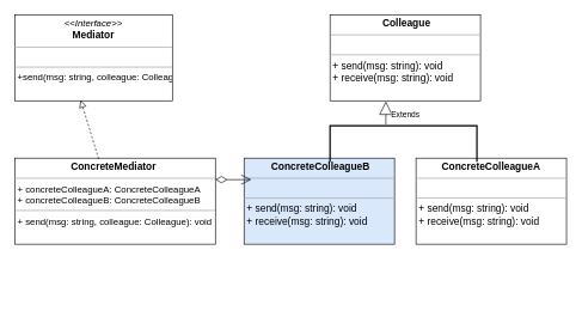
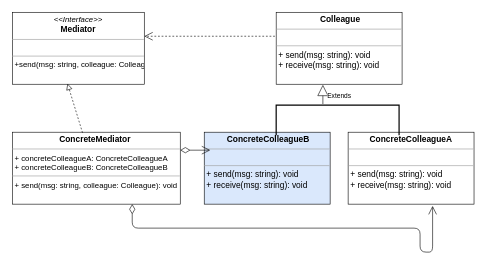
+ <mxCell id="10" value="" style="endArrow=open;endSize=12;dashed=1;html=1;exitX=-0.01;exitY=0.333;exitDx=0;exitDy=0;exitPerimeter=0;entryX=1;entryY=0.333;entryDx=0;entryDy=0;entryPerimeter=0;" parent="1" source="3" target="2" edge="1"><mxGeometry x="-0.14" y="40" width="160" relative="1" as="geometry"><mxPoint x="320" y="110" as="sourcePoint" /><mxPoint x="480" y="110" as="targetPoint" /><mxPoint as="offset" /></mxGeometry></mxCell>
+ <mxCell id="11" value="" style="endArrow=open;html=1;endSize=12;startArrow=diamondThin;startSize=14;startFill=0;edgeStyle=orthogonalEdgeStyle;align=left;verticalAlign=bottom;exitX=0.714;exitY=1;exitDx=0;exitDy=0;exitPerimeter=0;entryX=0.671;entryY=1.025;entryDx=0;entryDy=0;entryPerimeter=0;" edge="1" parent="1" source="6" target="4"><mxGeometry x="-0.549" y="-35" relative="1" as="geometry"><mxPoint x="210" y="390" as="sourcePoint" /><mxPoint x="730" y="420" as="targetPoint" /><Array as="points"><mxPoint x="220" y="380" /><mxPoint x="700" y="380" /><mxPoint x="700" y="420" /><mxPoint x="721" y="420" /></Array><mxPoint as="offset" /></mxGeometry></mxCell>
